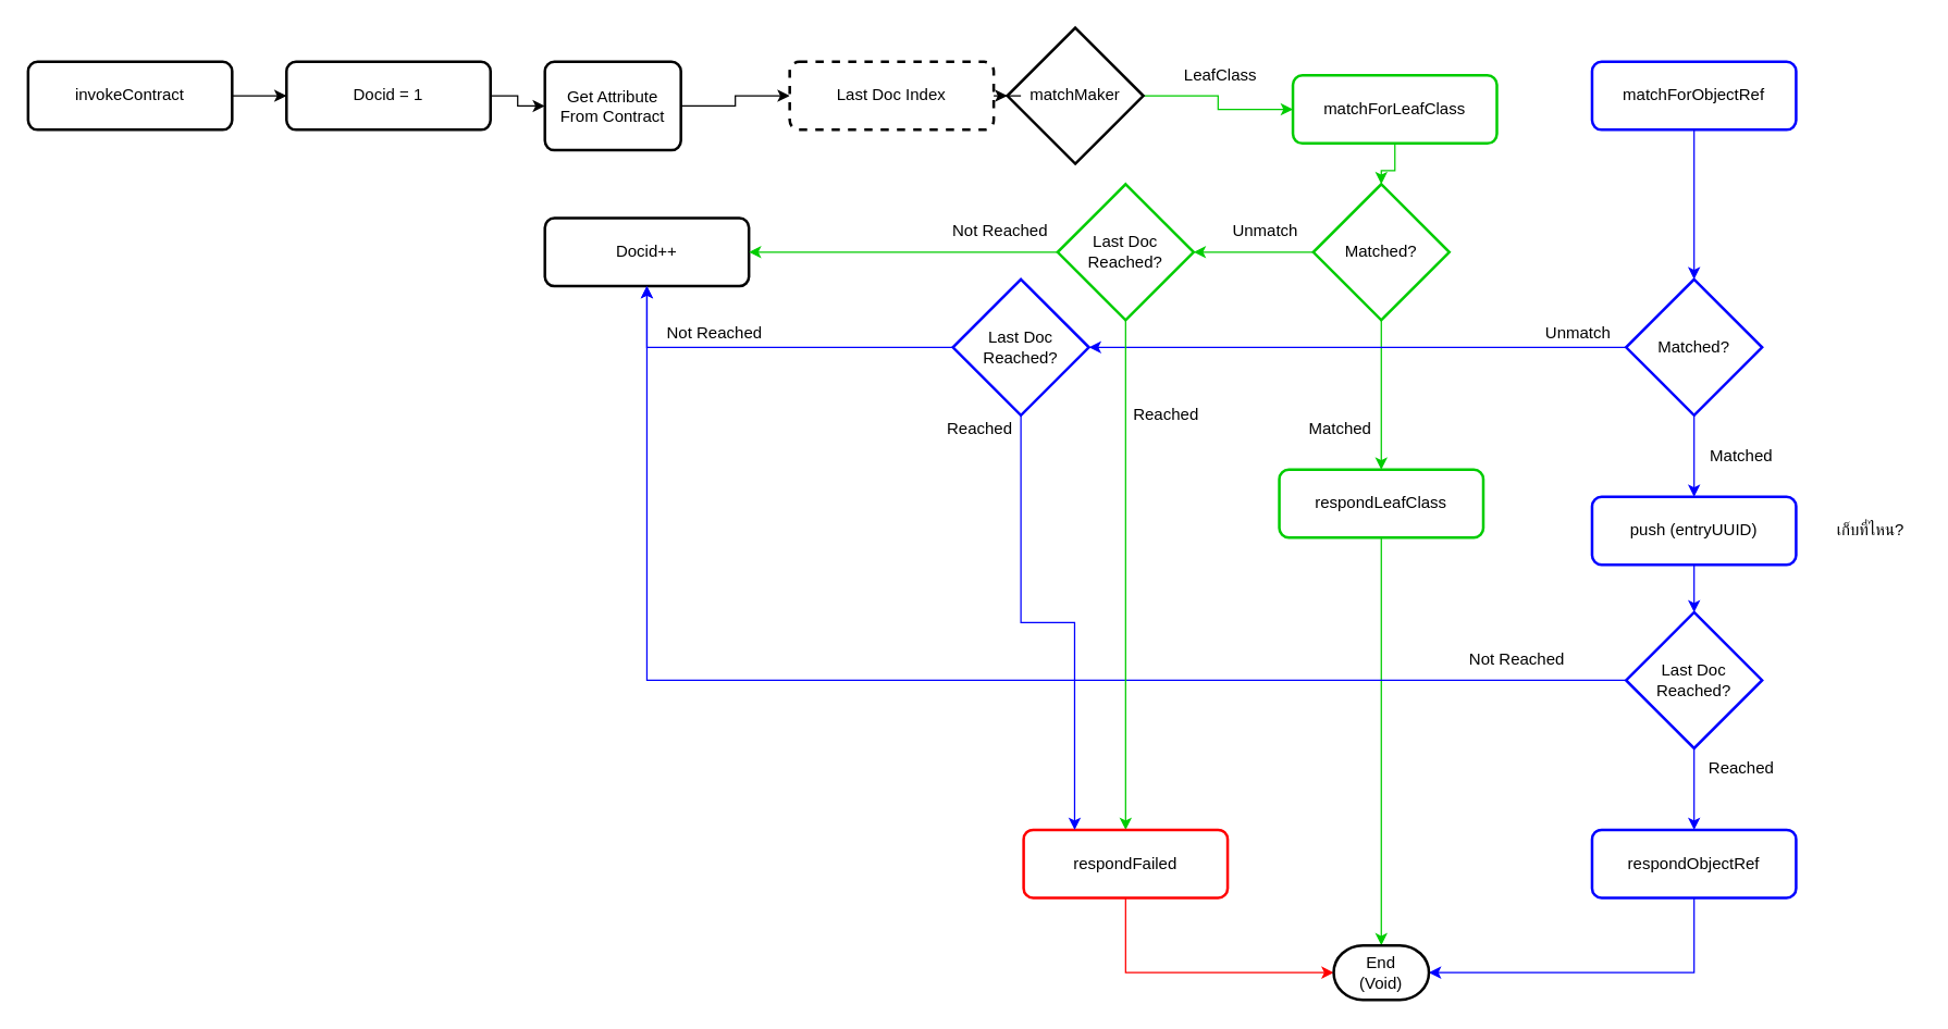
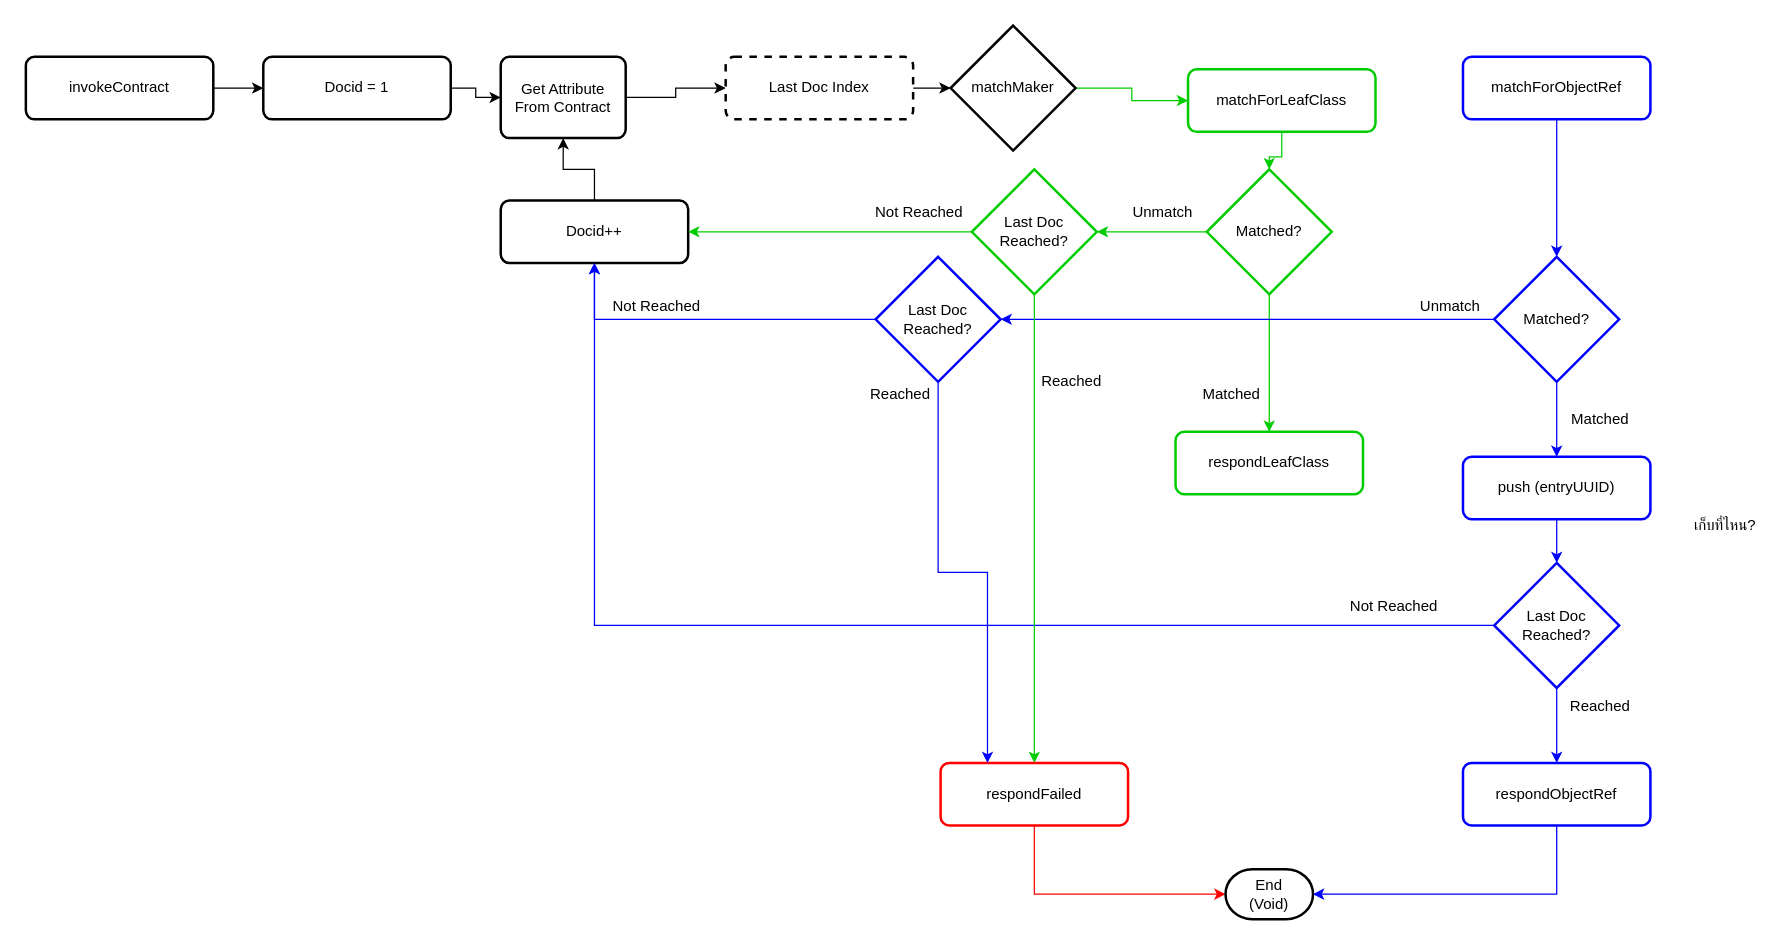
- <mxCell id="14" value="LeafClass" style="text;html=1;strokeColor=none;fillColor=none;align=center;verticalAlign=middle;whiteSpace=wrap;rounded=0;" vertex="1" parent="1"><mxGeometry x="877" y="45" width="40" height="20" as="geometry" /></mxCell>
- <mxCell id="7" value="matchMaker" style="strokeWidth=2;html=1;shape=mxgraph.flowchart.decision;whiteSpace=wrap;" vertex="1" parent="1"><mxGeometry x="740" y="20" width="100" height="100" as="geometry" /></mxCell>
+ <mxCell id="7" value="matchMaker" style="strokeWidth=2;html=1;shape=mxgraph.flowchart.decision;whiteSpace=wrap;" vertex="1" parent="1"><mxGeometry x="760" y="20" width="100" height="100" as="geometry" /></mxCell>
+ <mxCell id="20" style="edgeStyle=orthogonalEdgeStyle;rounded=0;orthogonalLoop=1;jettySize=auto;html=1;exitX=0.5;exitY=0;exitDx=0;exitDy=0;entryX=0.5;entryY=1;entryDx=0;entryDy=0;" edge="1" parent="1" source="21" target="13"><mxGeometry relative="1" as="geometry" /></mxCell>
- <mxCell id="53" value="เก็บที่ไหน?" style="text;html=1;strokeColor=none;fillColor=none;align=center;verticalAlign=middle;whiteSpace=wrap;rounded=0;" vertex="1" parent="1"><mxGeometry x="1340" y="380" width="70" height="20" as="geometry" /></mxCell>
+ <mxCell id="53" value="เก็บที่ไหน?" style="text;html=1;strokeColor=none;fillColor=none;align=center;verticalAlign=middle;whiteSpace=wrap;rounded=0;" vertex="1" parent="1"><mxGeometry x="1345" y="410" width="70" height="20" as="geometry" /></mxCell>
- <mxCell id="15" style="edgeStyle=orthogonalEdgeStyle;rounded=0;orthogonalLoop=1;jettySize=auto;html=1;exitX=0.5;exitY=1;exitDx=0;exitDy=0;entryX=0.5;entryY=0;entryDx=0;entryDy=0;entryPerimeter=0;strokeColor=#00CC00;" edge="1" parent="1" source="16" target="45"><mxGeometry relative="1" as="geometry" /></mxCell>
